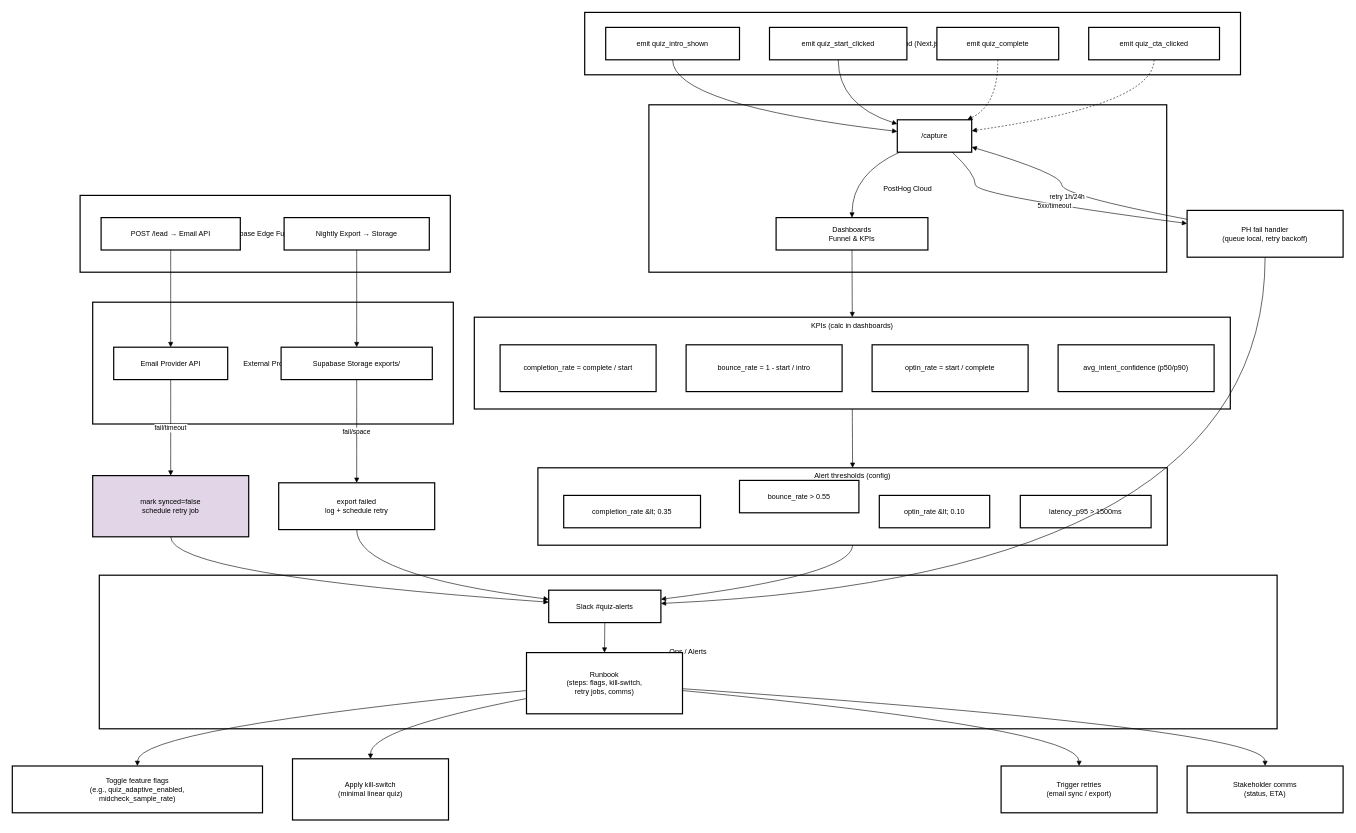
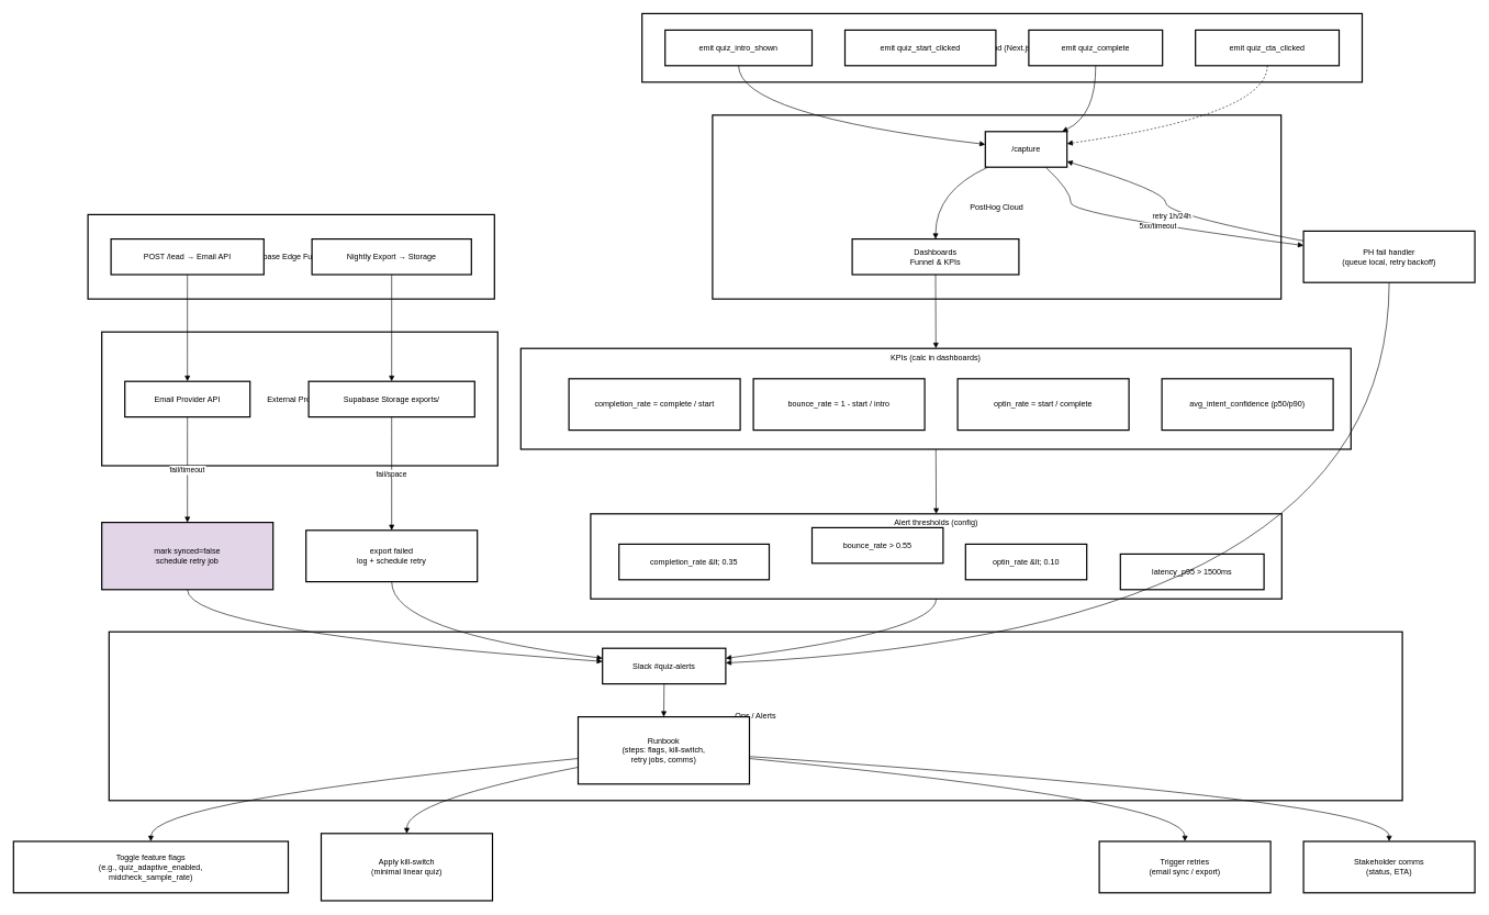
- <mxCell id="38" value="" style="curved=1;startArrow=none;endArrow=block;exitX=0.5;exitY=1;entryX=0.94;entryY=0;rounded=0;dashed=1;" edge="1" parent="1" source="19" target="21"><mxGeometry relative="1" as="geometry"><Array as="points"><mxPoint x="1663" y="174" /></Array></mxGeometry></mxCell>
+ <mxCell id="38" value="" style="curved=1;startArrow=none;endArrow=block;exitX=0.5;exitY=1;entryX=0.94;entryY=0;rounded=0;" edge="1" parent="1" source="19" target="21"><mxGeometry relative="1" as="geometry"><Array as="points"><mxPoint x="1663" y="174" /></Array></mxGeometry></mxCell>
- <mxCell id="37" value="" style="curved=1;startArrow=none;endArrow=block;exitX=0.5;exitY=1;entryX=0;entryY=0.13;rounded=0;" edge="1" parent="1" source="18" target="21"><mxGeometry relative="1" as="geometry"><Array as="points"><mxPoint x="1397" y="174" /></Array></mxGeometry></mxCell>
- <mxCell id="8" value="completion_rate = complete / start" style="whiteSpace=wrap;strokeWidth=2;" vertex="1" parent="7"><mxGeometry x="43" y="46" width="260" height="78" as="geometry" /></mxCell>
+ <mxCell id="8" value="completion_rate = complete / start" style="whiteSpace=wrap;strokeWidth=2;" vertex="1" parent="7"><mxGeometry x="73" y="46" width="260" height="78" as="geometry" /></mxCell>
- <mxCell id="6" value="latency_p95 &gt; 1500ms" style="whiteSpace=wrap;strokeWidth=2;" vertex="1" parent="2"><mxGeometry x="804" y="46" width="218" height="54" as="geometry" /></mxCell>
+ <mxCell id="6" value="latency_p95 &gt; 1500ms" style="whiteSpace=wrap;strokeWidth=2;" vertex="1" parent="2"><mxGeometry x="804" y="61" width="218" height="54" as="geometry" /></mxCell>
